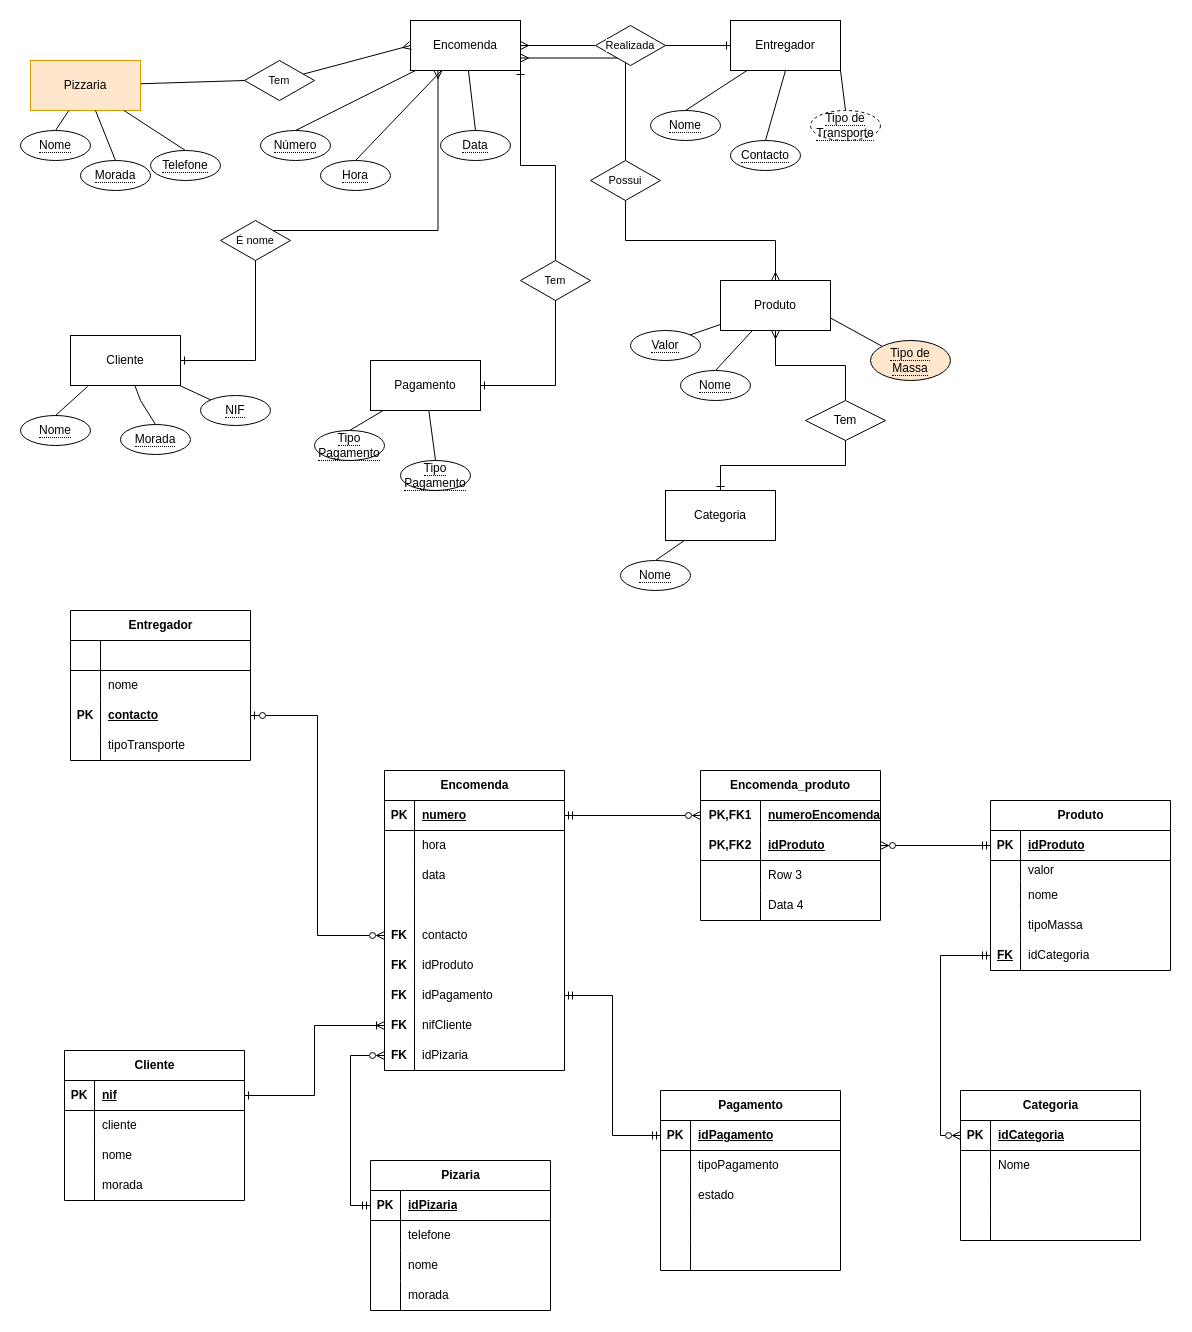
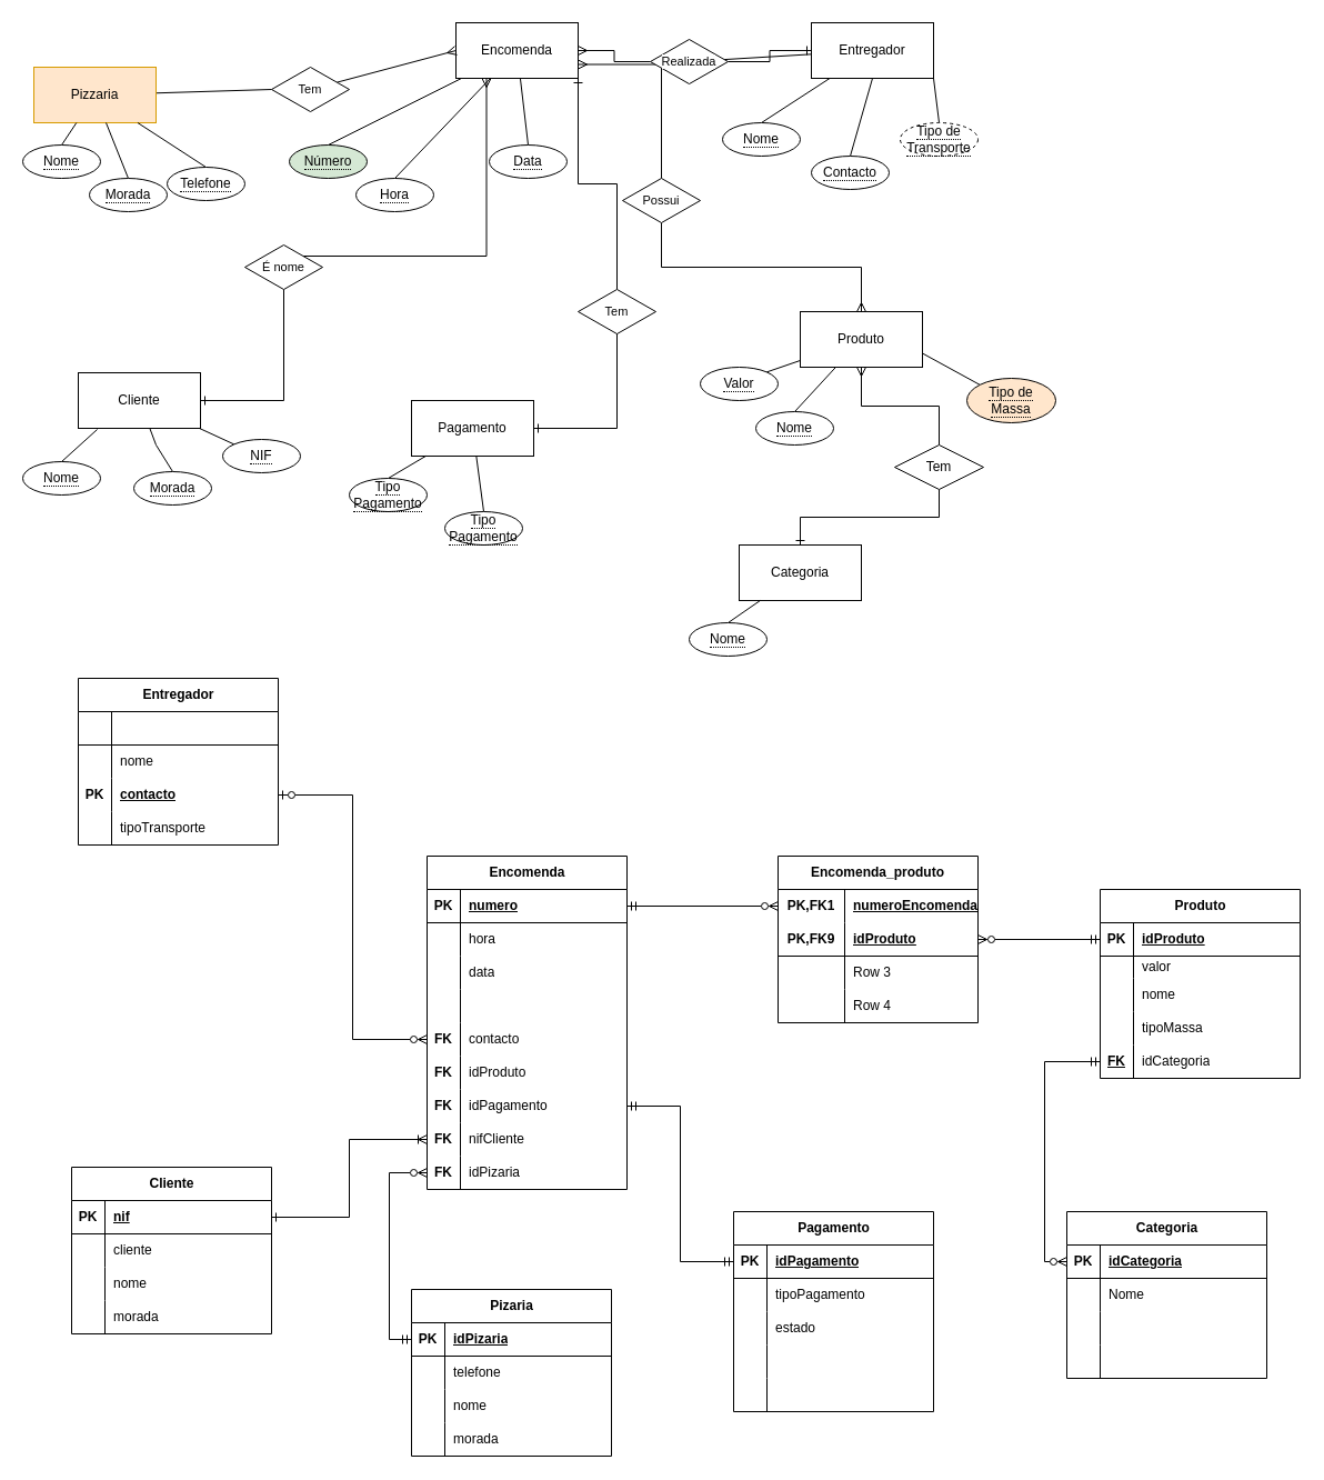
- <mxCell id="59" value="Realizada" style="shape=rhombus;perimeter=rhombusPerimeter;whiteSpace=wrap;html=1;align=center;fontFamily=Helvetica;fontSize=11;fontColor=default;labelBackgroundColor=default;" vertex="1" parent="1"><mxGeometry x="595" y="25" width="70" height="40" as="geometry" /></mxCell>
+ <mxCell id="59" value="Realizada" style="shape=rhombus;perimeter=rhombusPerimeter;whiteSpace=wrap;html=1;align=center;fontFamily=Helvetica;fontSize=11;fontColor=default;labelBackgroundColor=default;" vertex="1" parent="1"><mxGeometry x="585" y="35" width="70" height="40" as="geometry" /></mxCell>
- <mxCell id="23" value="&lt;span style=&quot;border-bottom: 1px dotted&quot;&gt;Número&lt;/span&gt;" style="ellipse;whiteSpace=wrap;html=1;align=center;" vertex="1" parent="1"><mxGeometry x="260" y="130" width="70" height="30" as="geometry" /></mxCell>
+ <mxCell id="23" value="&lt;span style=&quot;border-bottom: 1px dotted&quot;&gt;Número&lt;/span&gt;" style="ellipse;whiteSpace=wrap;html=1;align=center;fillColor=#d5e8d4;" vertex="1" parent="1"><mxGeometry x="260" y="130" width="70" height="30" as="geometry" /></mxCell>
- <mxCell id="57" value="Possui" style="shape=rhombus;perimeter=rhombusPerimeter;whiteSpace=wrap;html=1;align=center;fontFamily=Helvetica;fontSize=11;fontColor=default;labelBackgroundColor=default;" vertex="1" parent="1"><mxGeometry x="590" y="160" width="70" height="40" as="geometry" /></mxCell>
+ <mxCell id="57" value="Possui" style="shape=rhombus;perimeter=rhombusPerimeter;whiteSpace=wrap;html=1;align=center;fontFamily=Helvetica;fontSize=11;fontColor=default;labelBackgroundColor=default;" vertex="1" parent="1"><mxGeometry x="560" y="160" width="70" height="40" as="geometry" /></mxCell>
- <mxCell id="185" value="PK,FK2" style="shape=partialRectangle;connectable=0;fillColor=none;top=0;left=0;bottom=0;right=0;fontStyle=1;overflow=hidden;html=1;whiteSpace=wrap;" vertex="1" parent="184"><mxGeometry width="60" height="30" as="geometry"><mxRectangle width="60" height="30" as="alternateBounds" /></mxGeometry></mxCell>
+ <mxCell id="185" value="PK,FK9" style="shape=partialRectangle;connectable=0;fillColor=none;top=0;left=0;bottom=0;right=0;fontStyle=1;overflow=hidden;html=1;whiteSpace=wrap;" vertex="1" parent="184"><mxGeometry width="60" height="30" as="geometry"><mxRectangle width="60" height="30" as="alternateBounds" /></mxGeometry></mxCell>
- <mxCell id="192" value="Data 4" style="shape=partialRectangle;connectable=0;fillColor=none;top=0;left=0;bottom=0;right=0;align=left;spacingLeft=6;overflow=hidden;html=1;whiteSpace=wrap;" vertex="1" parent="190"><mxGeometry x="60" width="120" height="30" as="geometry"><mxRectangle width="120" height="30" as="alternateBounds" /></mxGeometry></mxCell>
+ <mxCell id="192" value="Row 4" style="shape=partialRectangle;connectable=0;fillColor=none;top=0;left=0;bottom=0;right=0;align=left;spacingLeft=6;overflow=hidden;html=1;whiteSpace=wrap;" vertex="1" parent="190"><mxGeometry x="60" width="120" height="30" as="geometry"><mxRectangle width="120" height="30" as="alternateBounds" /></mxGeometry></mxCell>
